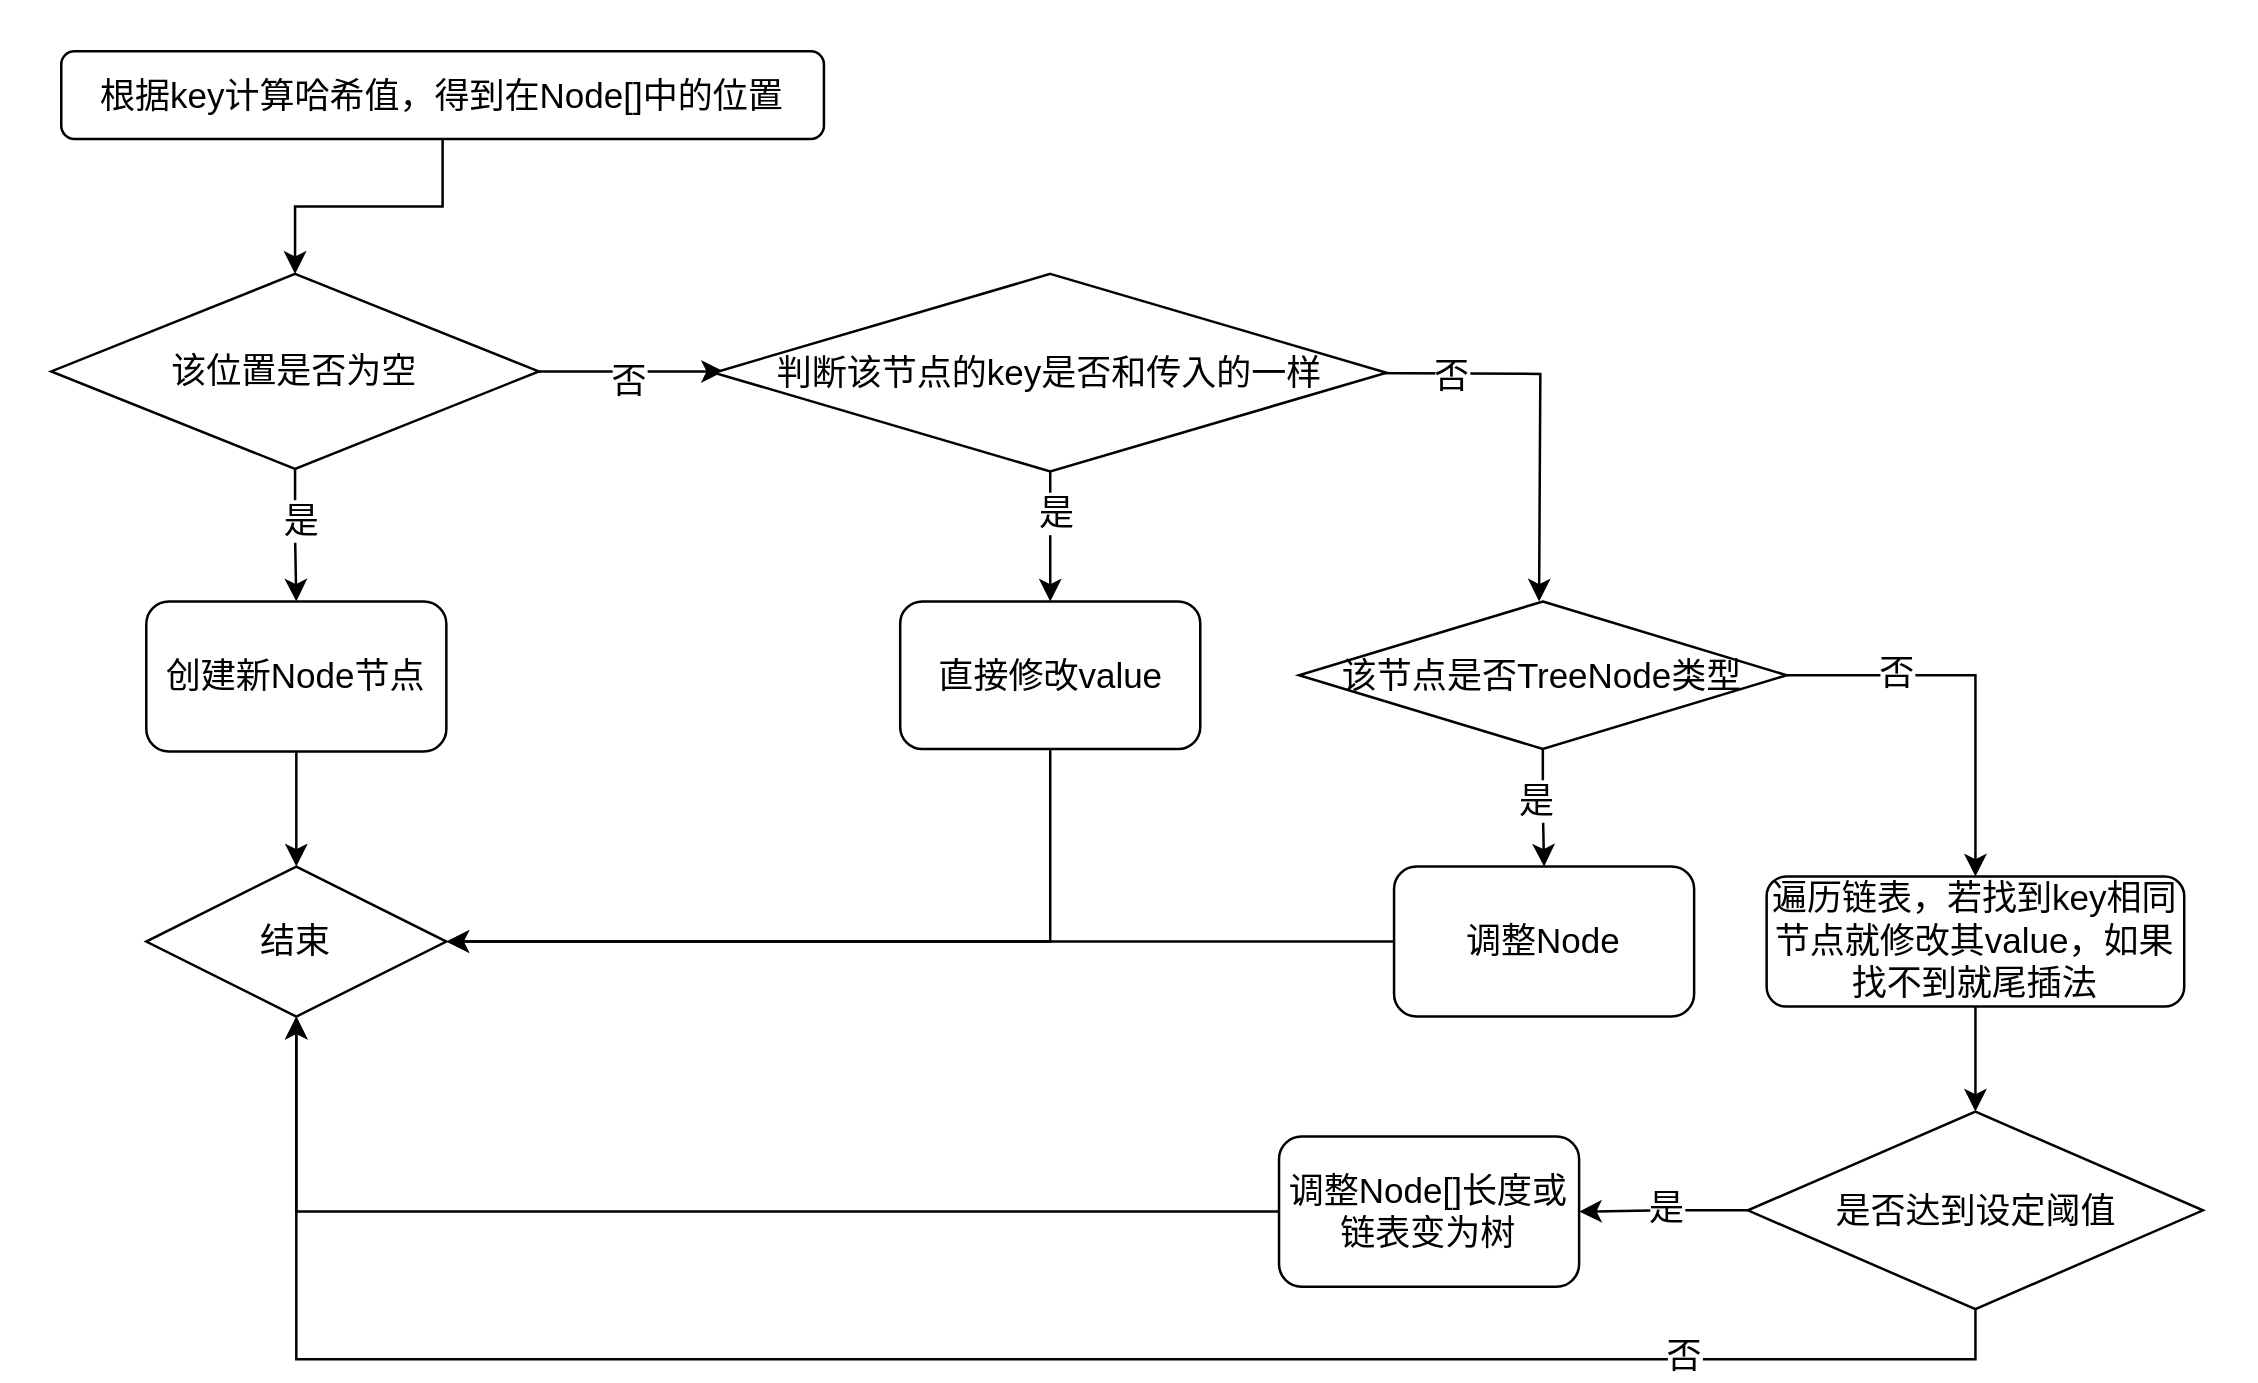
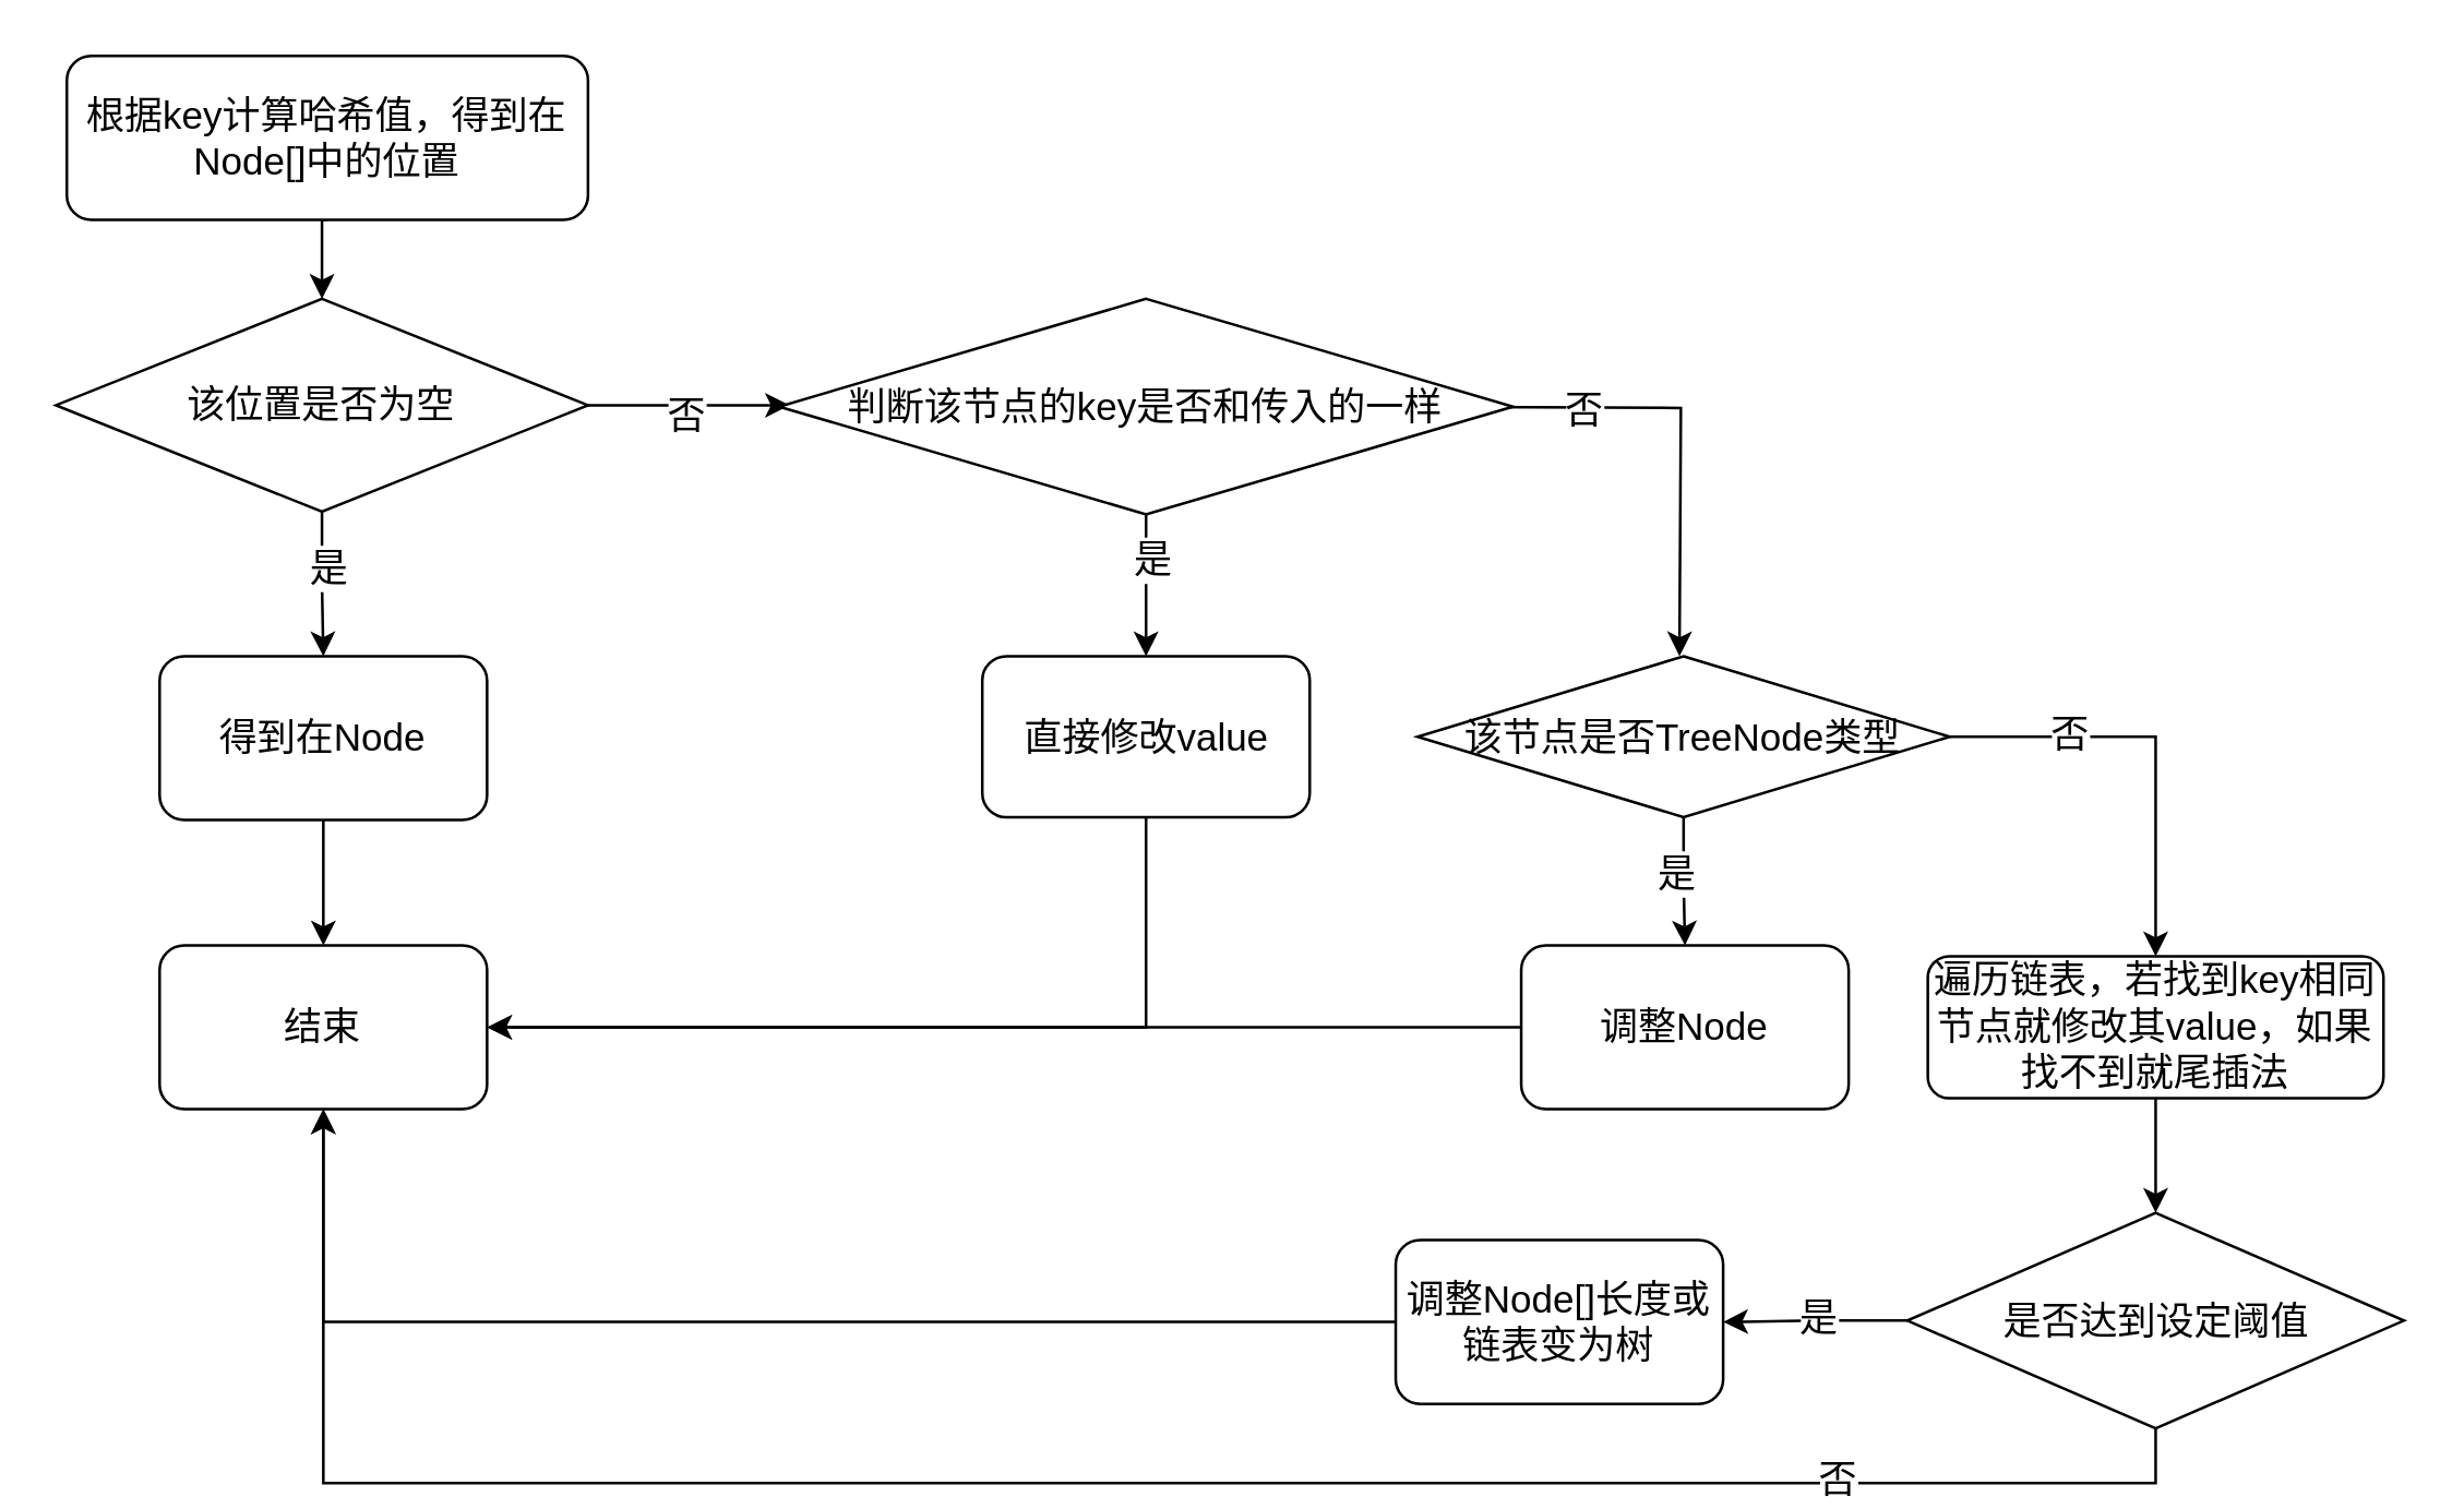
- <mxCell id="3" value="&lt;font style=&quot;font-size: 14px;&quot;&gt;根据key计算哈希值，得到在Node[]中的位置&lt;/font&gt;" style="rounded=1;whiteSpace=wrap;html=1;" vertex="1" parent="1"><mxGeometry x="24" y="20" width="305" height="35" as="geometry" /></mxCell>
+ <mxCell id="3" value="&lt;font style=&quot;font-size: 14px;&quot;&gt;根据key计算哈希值，得到在Node[]中的位置&lt;/font&gt;" style="rounded=1;whiteSpace=wrap;html=1;" vertex="1" parent="1"><mxGeometry x="24" y="20" width="191" height="60" as="geometry" /></mxCell>
- <mxCell id="10" value="&lt;font style=&quot;font-size: 14px;&quot;&gt;创建新Node节点&lt;/font&gt;" style="rounded=1;whiteSpace=wrap;html=1;" vertex="1" parent="1"><mxGeometry x="58" y="240" width="120" height="60" as="geometry" /></mxCell>
+ <mxCell id="10" value="&lt;font style=&quot;font-size: 14px;&quot;&gt;得到在Node&lt;/font&gt;" style="rounded=1;whiteSpace=wrap;html=1;" vertex="1" parent="1"><mxGeometry x="58" y="240" width="120" height="60" as="geometry" /></mxCell>
- <mxCell id="11" value="&lt;font style=&quot;font-size: 14px;&quot;&gt;结束&lt;/font&gt;" style="rhombus;whiteSpace=wrap;html=1;" vertex="1" parent="1"><mxGeometry x="58" y="346" width="120" height="60" as="geometry" /></mxCell>
+ <mxCell id="11" value="&lt;font style=&quot;font-size: 14px;&quot;&gt;结束&lt;/font&gt;" style="rounded=1;whiteSpace=wrap;html=1;" vertex="1" parent="1"><mxGeometry x="58" y="346" width="120" height="60" as="geometry" /></mxCell>
